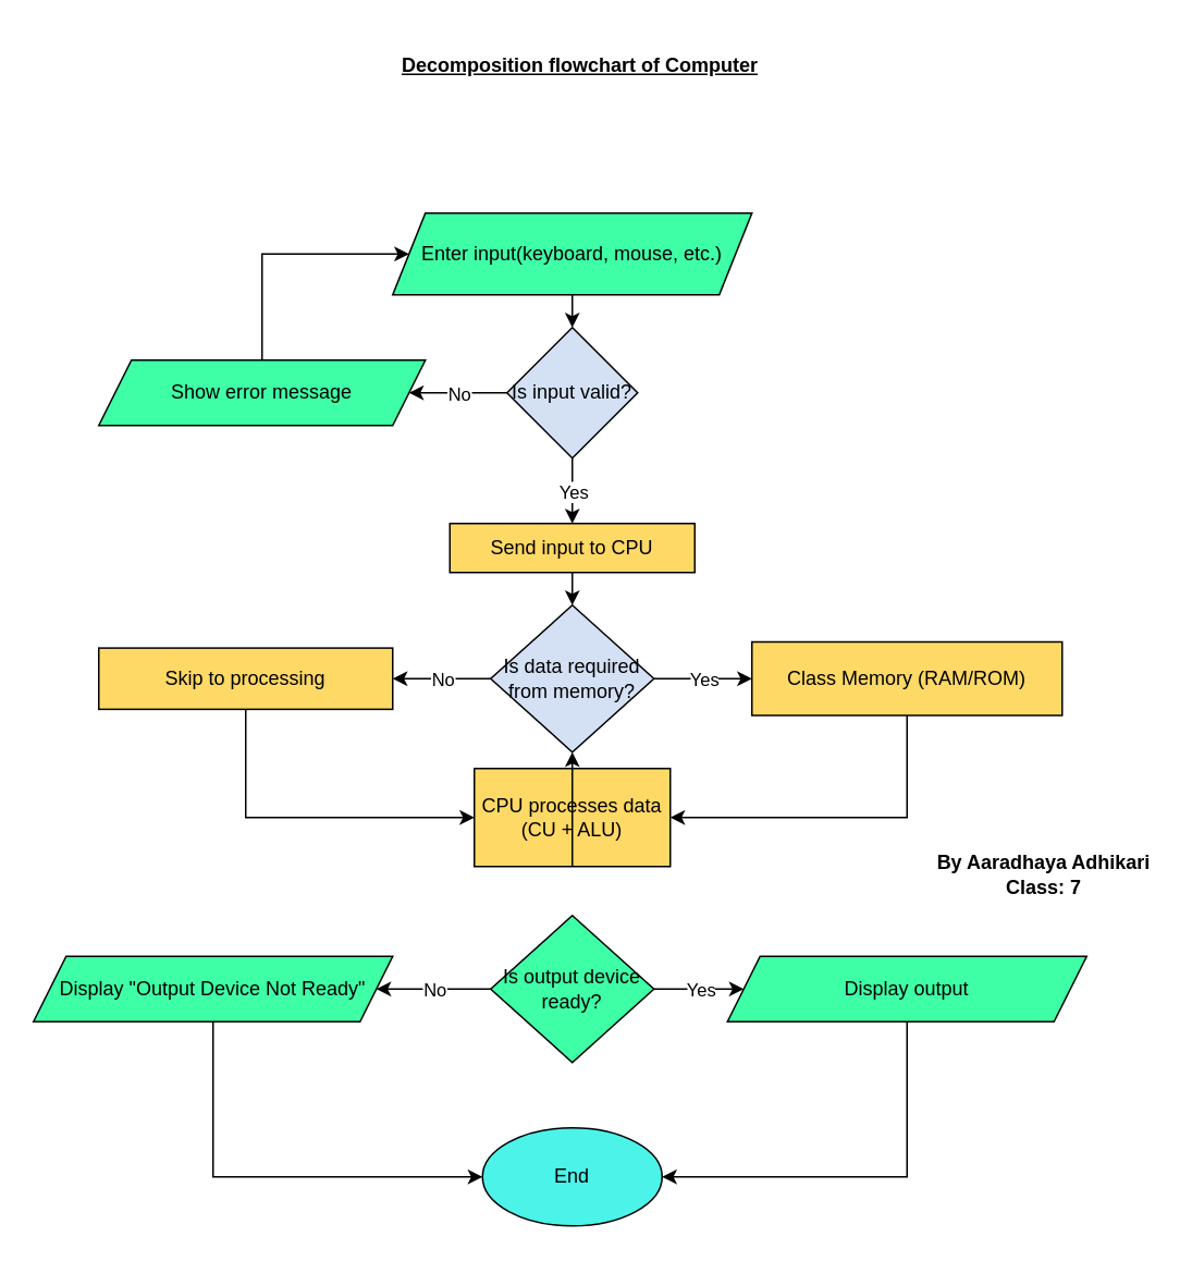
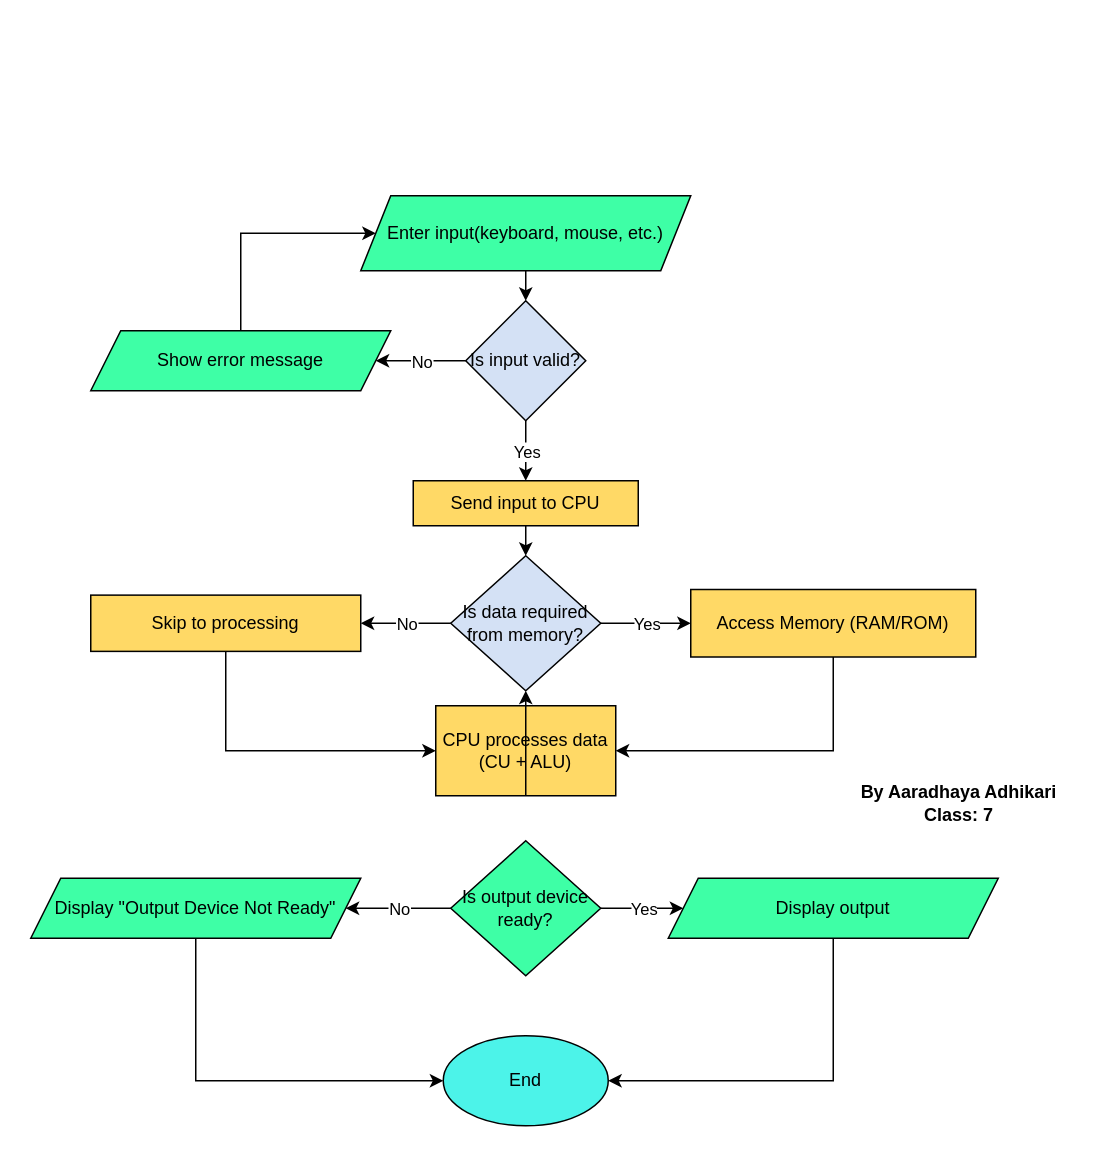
- <mxCell id="2" value="&lt;b&gt;&lt;u&gt;Decomposition flowchart of Computer&lt;/u&gt;&lt;/b&gt;" style="text;html=1;align=center;verticalAlign=middle;whiteSpace=wrap;rounded=0;" parent="1" vertex="1"><mxGeometry x="230" y="20" width="250" height="40" as="geometry" /></mxCell>
- <mxCell id="8" value="Class Memory (RAM/ROM)" style="rounded=0;whiteSpace=wrap;html=1;fillColor=#FFD966;" parent="1" vertex="1"><mxGeometry x="460" y="392.5" width="190" height="45" as="geometry" /></mxCell>
+ <mxCell id="8" value="Access Memory (RAM/ROM)" style="rounded=0;whiteSpace=wrap;html=1;fillColor=#FFD966;" parent="1" vertex="1"><mxGeometry x="460" y="392.5" width="190" height="45" as="geometry" /></mxCell>
